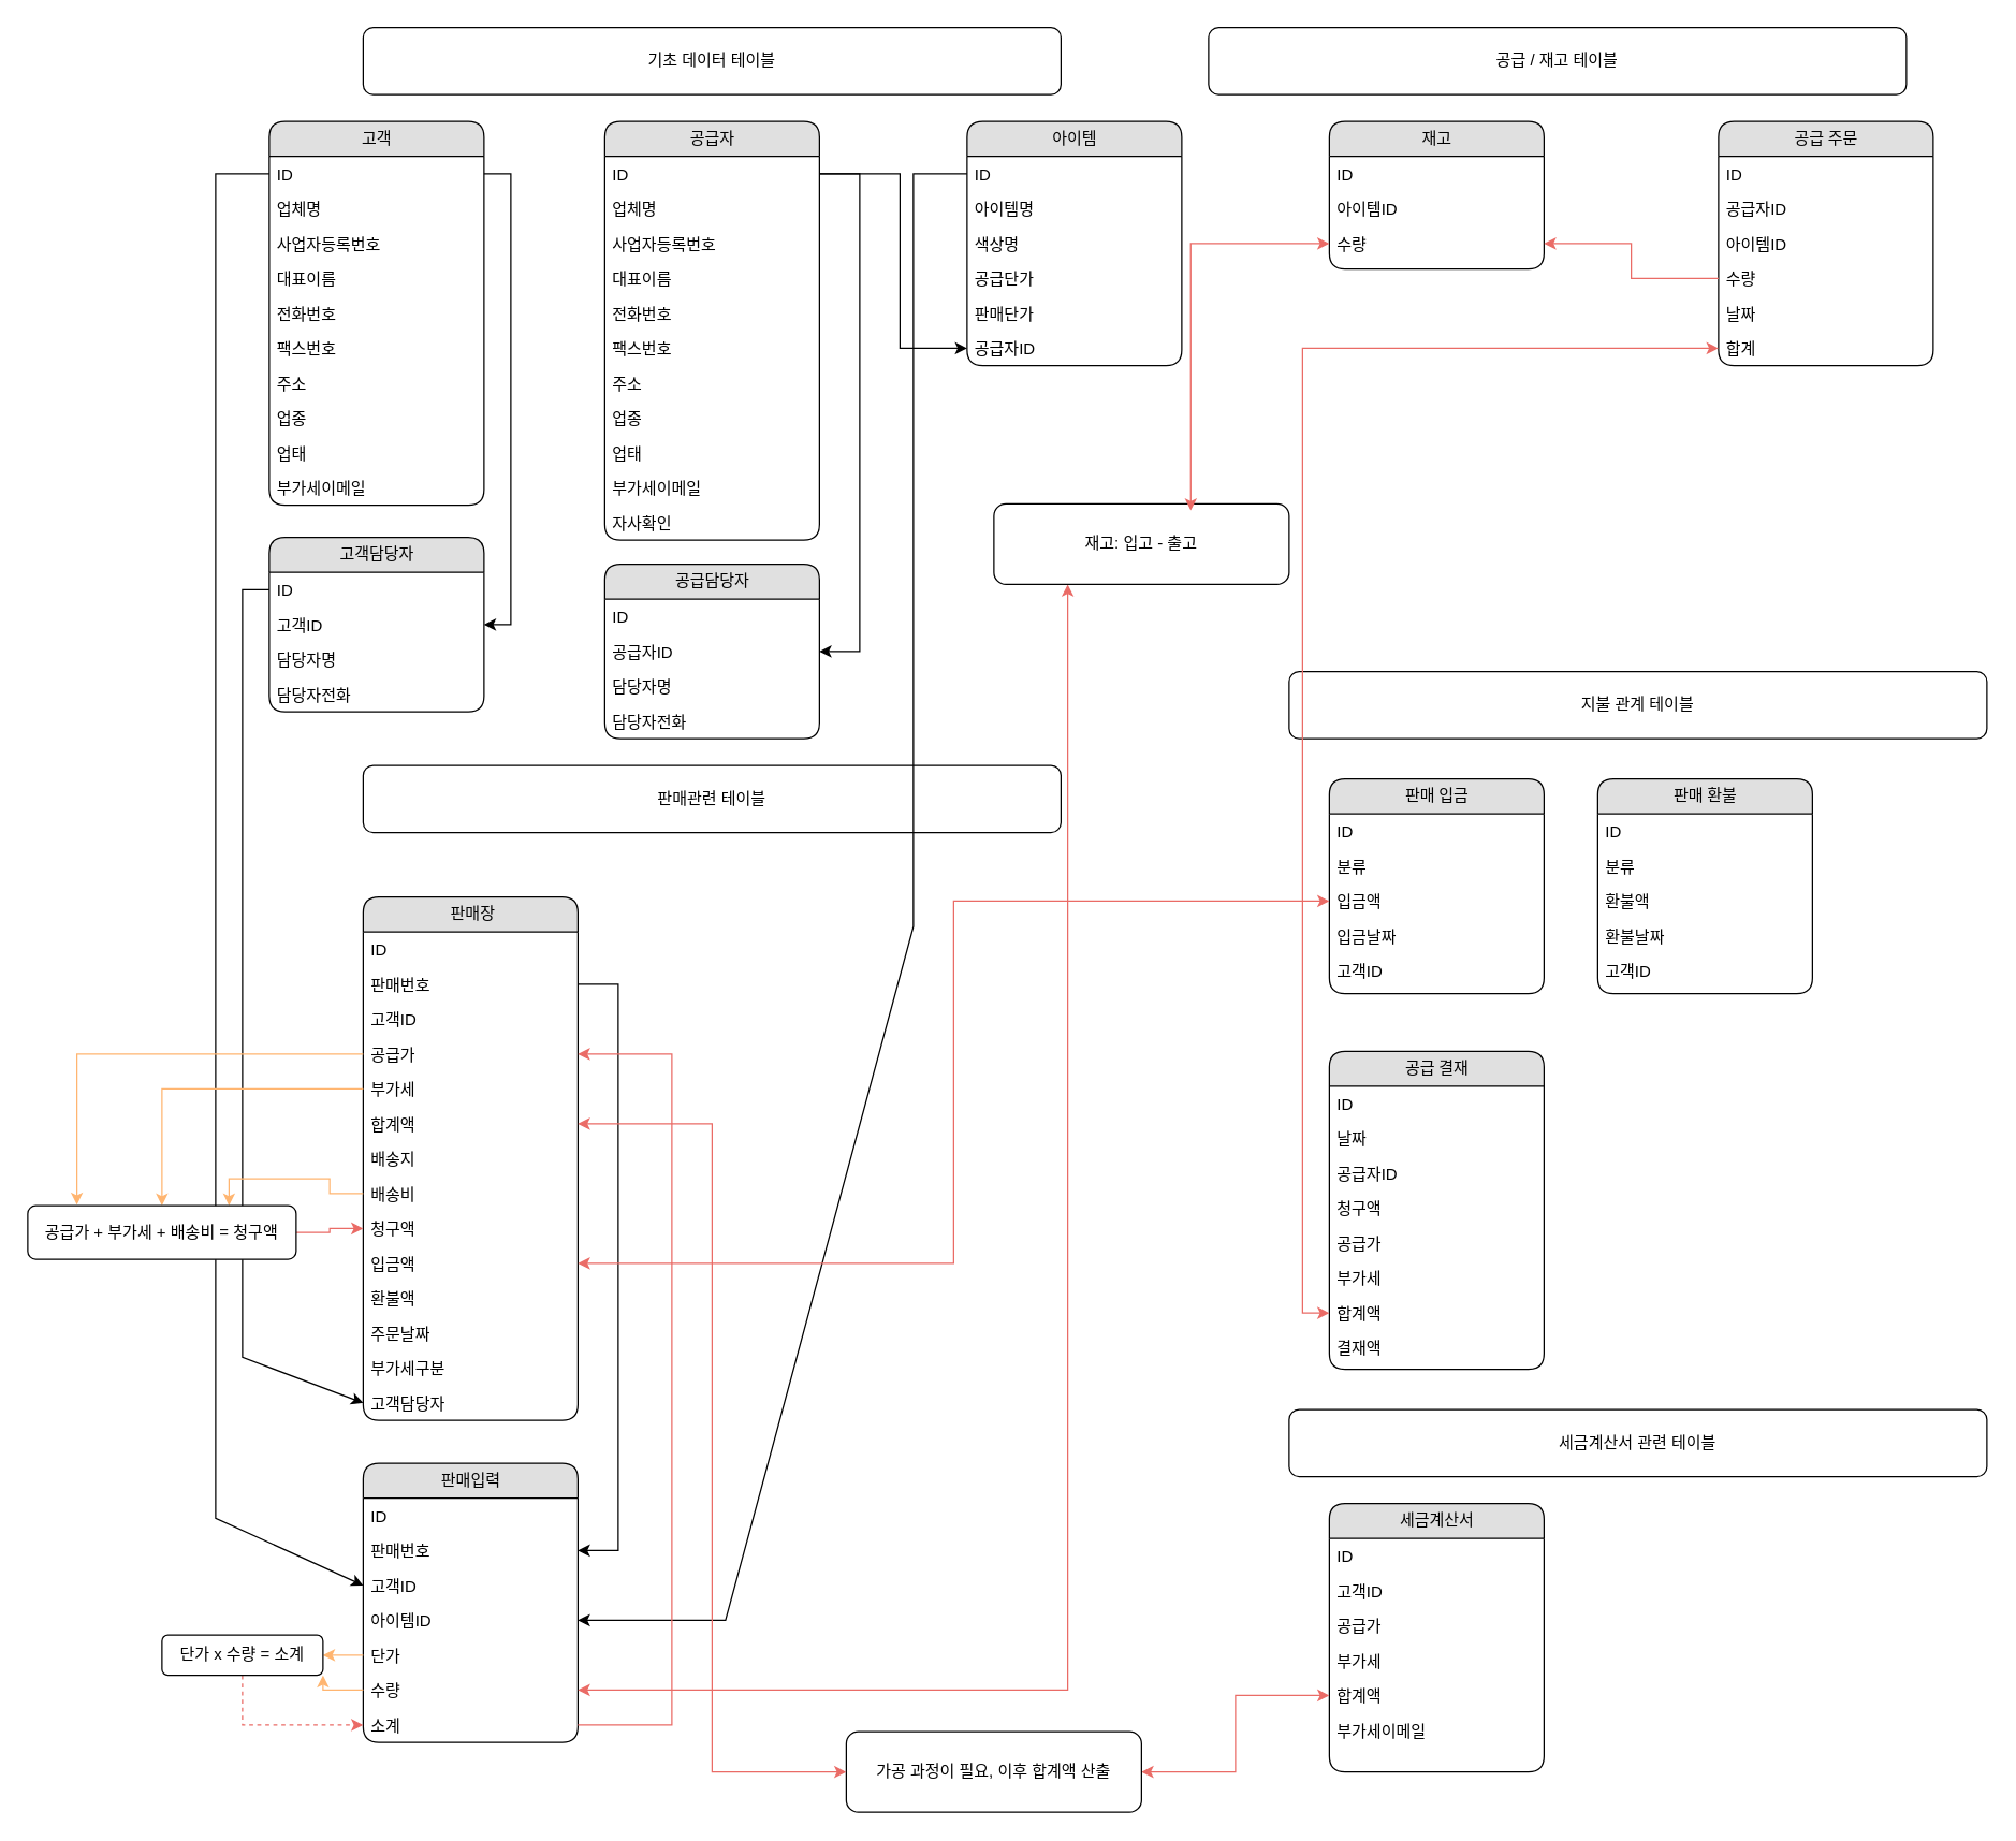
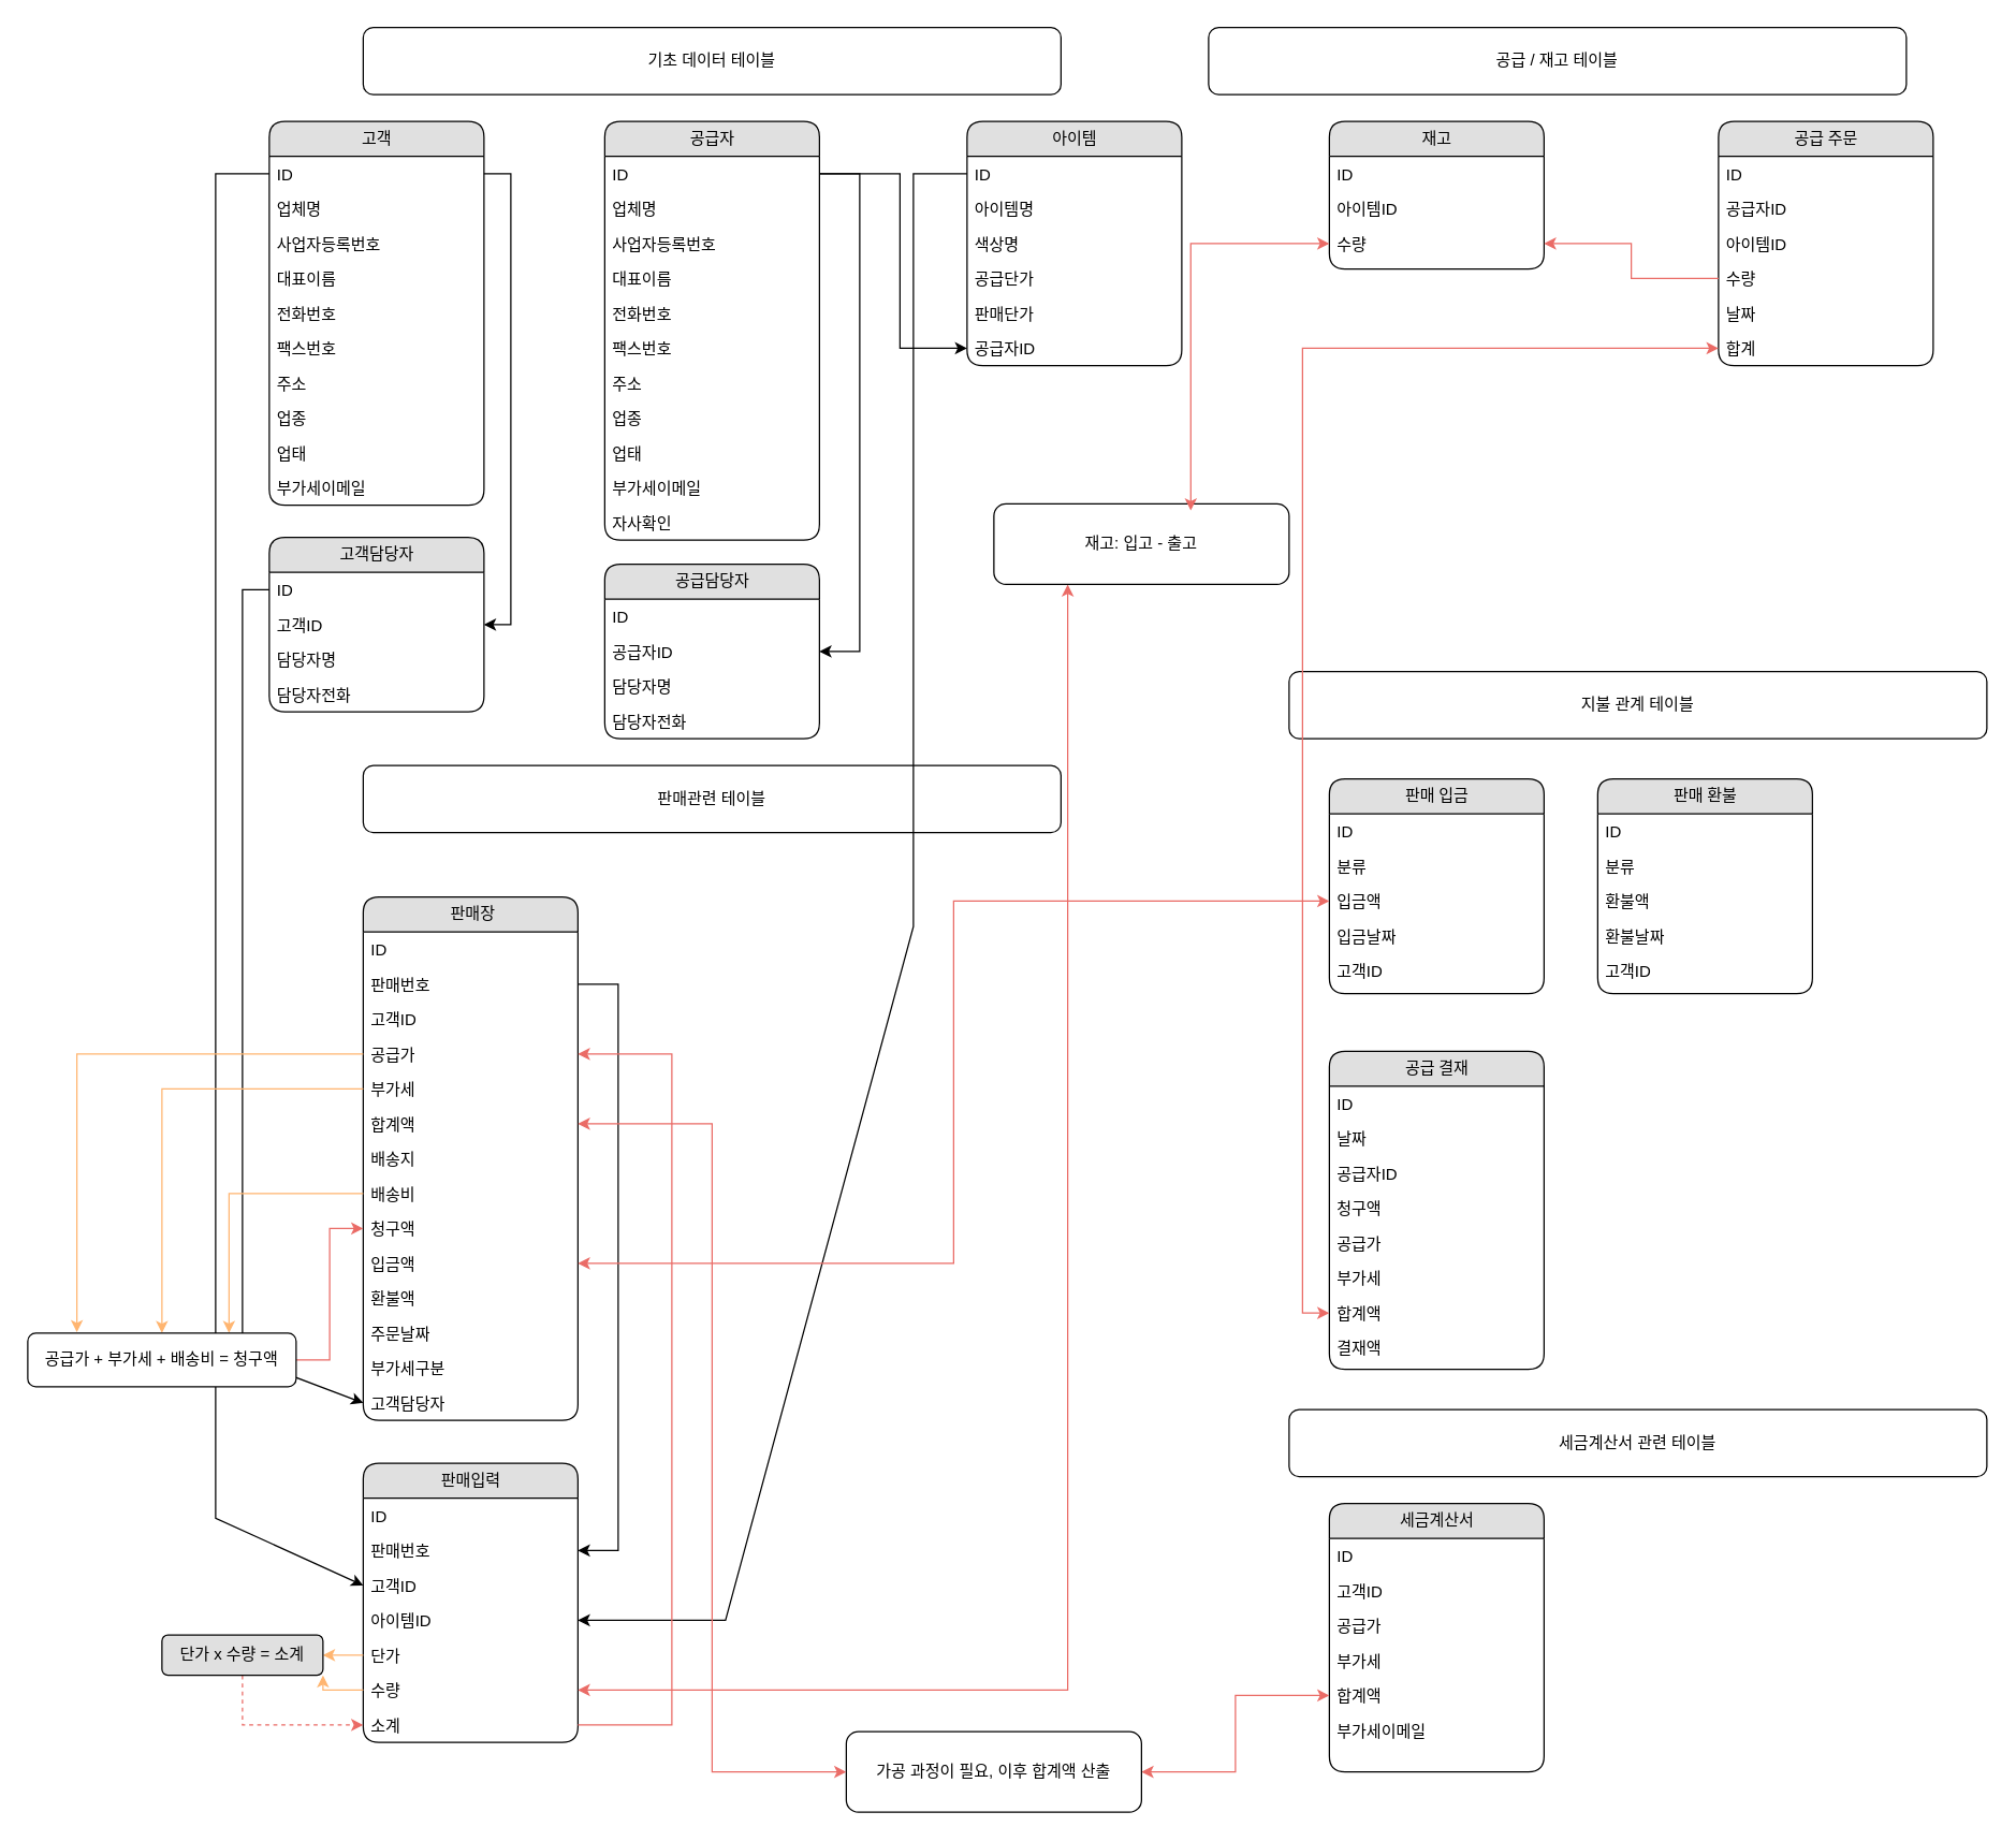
- <mxCell id="83" value="공급가 + 부가세 + 배송비 = 청구액" style="rounded=1;whiteSpace=wrap;html=1;" parent="1" vertex="1"><mxGeometry x="20" y="898" width="200" height="40" as="geometry" /></mxCell>
+ <mxCell id="83" value="공급가 + 부가세 + 배송비 = 청구액" style="rounded=1;whiteSpace=wrap;html=1;" parent="1" vertex="1"><mxGeometry x="20" y="993" width="200" height="40" as="geometry" /></mxCell>
- <mxCell id="81" value="단가 x 수량 = 소계" style="rounded=1;whiteSpace=wrap;html=1;" parent="1" vertex="1"><mxGeometry x="120" y="1218" width="120" height="30" as="geometry" /></mxCell>
+ <mxCell id="81" value="단가 x 수량 = 소계" style="rounded=1;whiteSpace=wrap;html=1;fillColor=#e0e0e0;" parent="1" vertex="1"><mxGeometry x="120" y="1218" width="120" height="30" as="geometry" /></mxCell>
